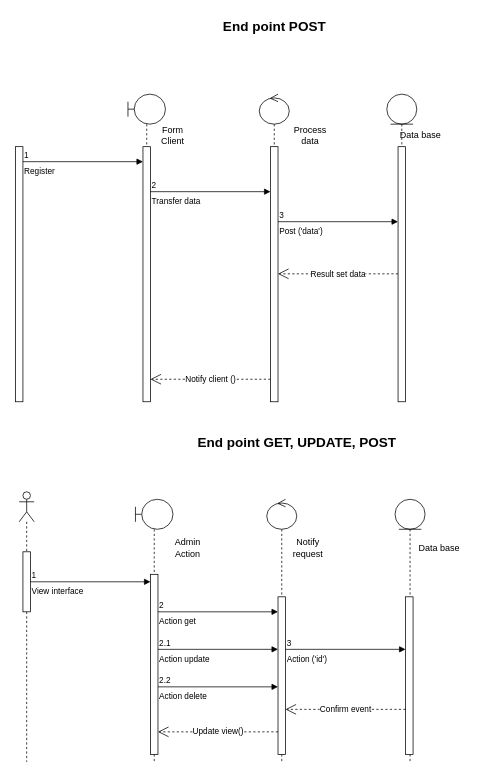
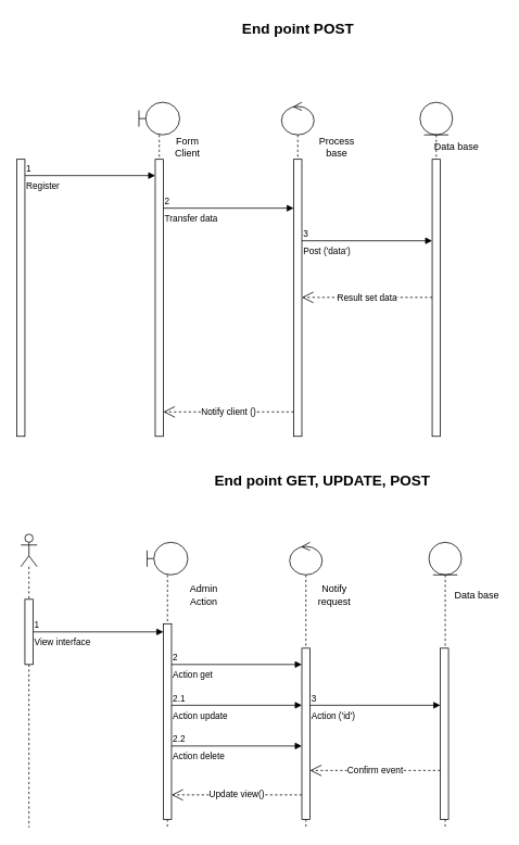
- <mxCell id="13" value="Process data" style="text;html=1;strokeColor=none;fillColor=none;align=center;verticalAlign=middle;whiteSpace=wrap;rounded=0;" vertex="1" parent="1"><mxGeometry x="382.5" y="165" width="60" height="30" as="geometry" /></mxCell>
+ <mxCell id="13" value="Process base" style="text;html=1;strokeColor=none;fillColor=none;align=center;verticalAlign=middle;whiteSpace=wrap;rounded=0;" vertex="1" parent="1"><mxGeometry x="382.5" y="165" width="60" height="30" as="geometry" /></mxCell>
